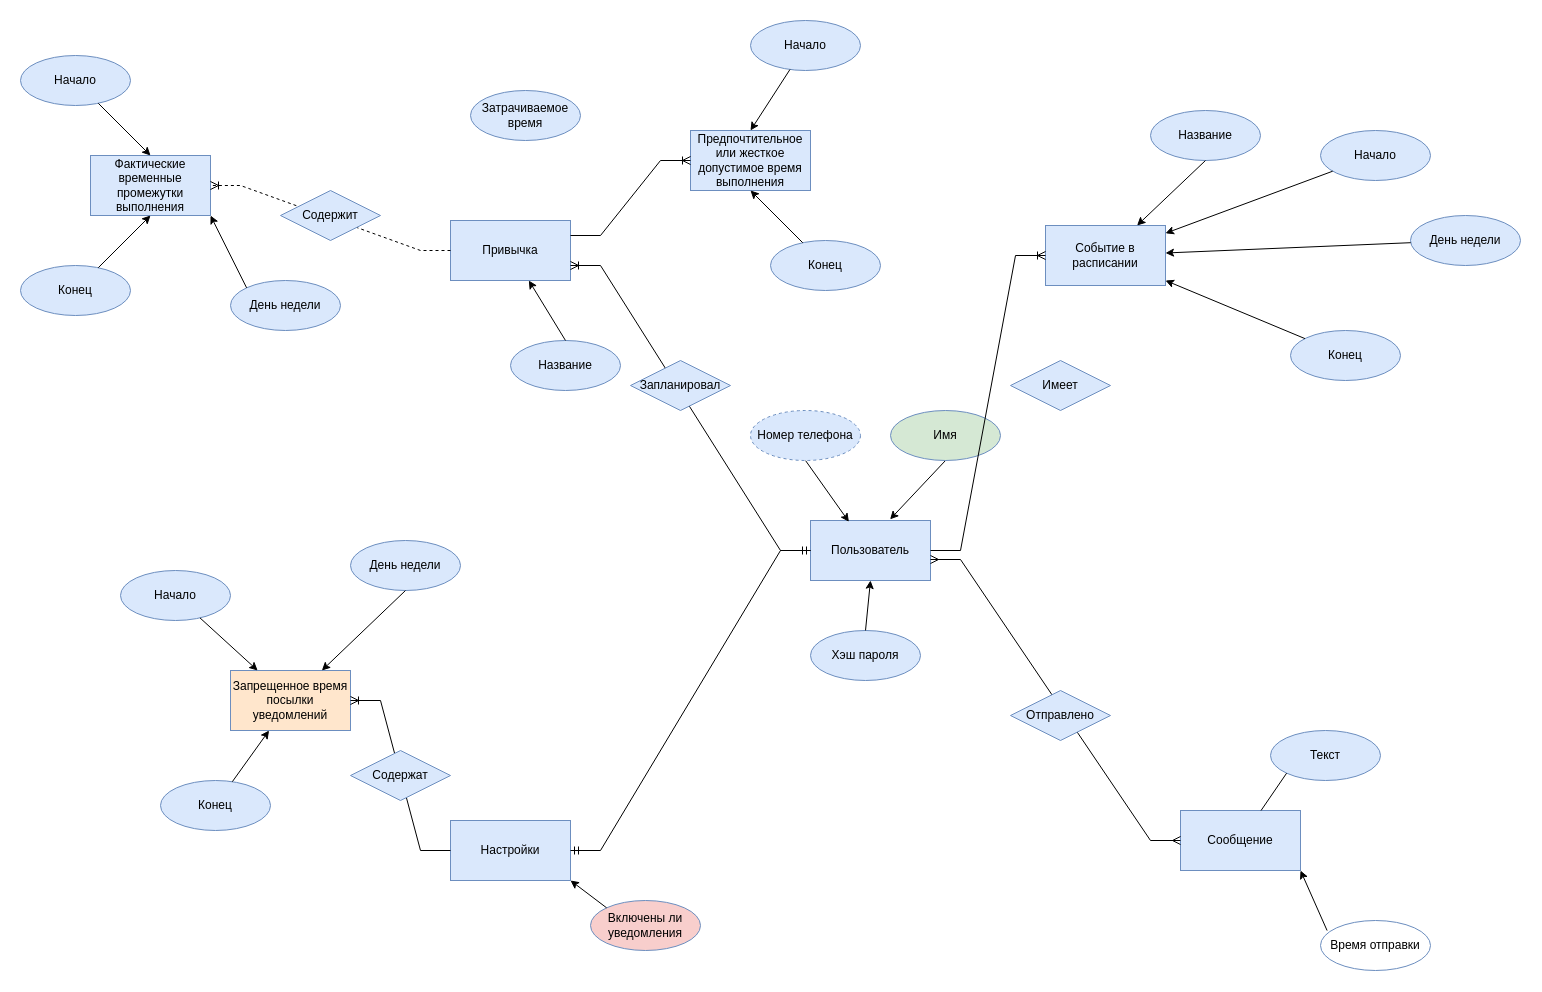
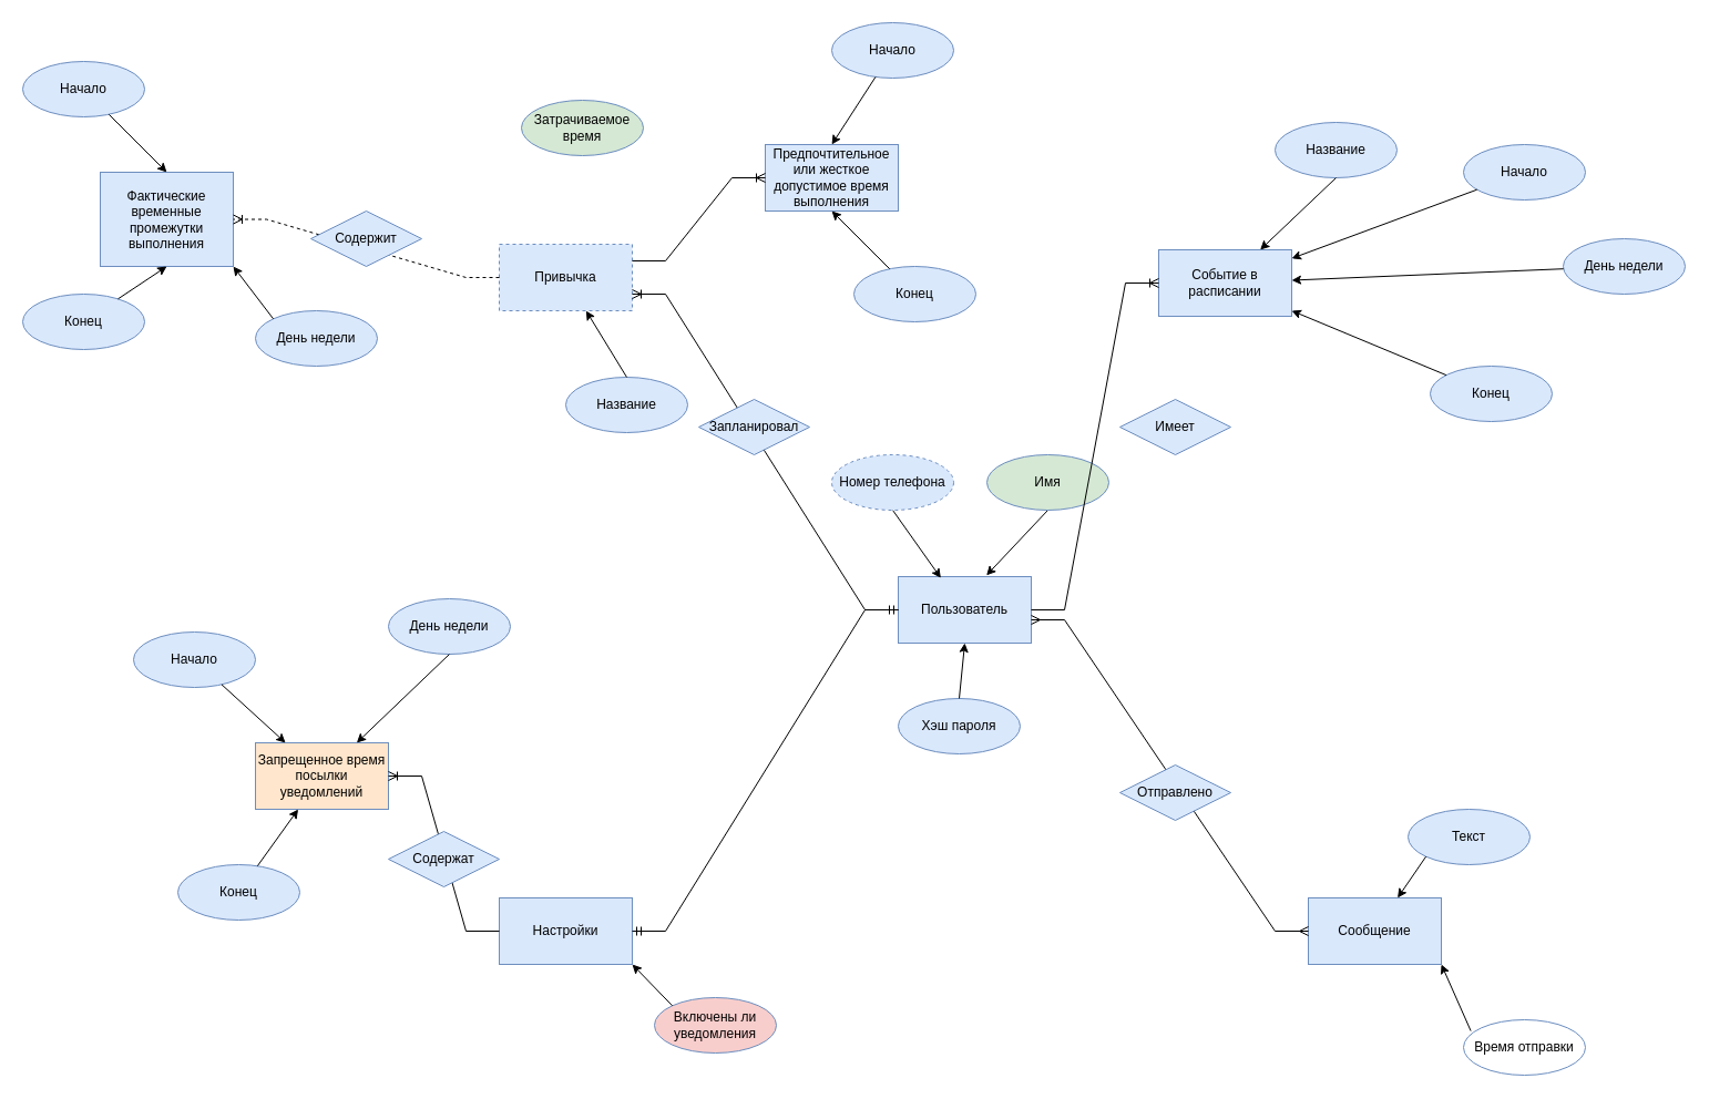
- <mxCell id="21" value="Затрачиваемое время" style="ellipse;whiteSpace=wrap;html=1;align=center;fillColor=#dae8fc;strokeColor=#6c8ebf;" parent="1" vertex="1"><mxGeometry x="470" y="90" width="110" height="50" as="geometry" /></mxCell>
+ <mxCell id="21" value="Затрачиваемое время" style="ellipse;whiteSpace=wrap;html=1;align=center;fillColor=#d5e8d4;strokeColor=#6c8ebf;" parent="1" vertex="1"><mxGeometry x="470" y="90" width="110" height="50" as="geometry" /></mxCell>
- <mxCell id="32" value="Фактические временные промежутки выполнения" style="rounded=0;whiteSpace=wrap;html=1;fillColor=#dae8fc;strokeColor=#6c8ebf;" parent="1" vertex="1"><mxGeometry x="90" y="155" width="120" height="60" as="geometry" /></mxCell>
+ <mxCell id="32" value="Фактические временные промежутки выполнения" style="rounded=0;whiteSpace=wrap;html=1;fillColor=#dae8fc;strokeColor=#6c8ebf;" parent="1" vertex="1"><mxGeometry x="90" y="155" width="120" height="85" as="geometry" /></mxCell>
- <mxCell id="13" value="Привычка" style="rounded=0;whiteSpace=wrap;html=1;fillColor=#dae8fc;strokeColor=#6c8ebf;" parent="1" vertex="1"><mxGeometry width="120" height="60" as="geometry" x="450" y="220" /></mxCell>
+ <mxCell id="13" value="Привычка" style="rounded=0;whiteSpace=wrap;html=1;fillColor=#dae8fc;strokeColor=#6c8ebf;dashed=1;" parent="1" vertex="1"><mxGeometry width="120" height="60" as="geometry" x="450" y="220" /></mxCell>
- <mxCell id="29" value="" style="endArrow=none;html=1;rounded=0;exitX=0;exitY=1;exitDx=0;exitDy=0;" parent="1" source="28" target="10" edge="1"><mxGeometry width="50" height="50" relative="1" as="geometry"><mxPoint x="1120" y="780" as="sourcePoint" /><mxPoint x="1170" y="730" as="targetPoint" /></mxGeometry></mxCell>
+ <mxCell id="29" value="" style="endArrow=classic;html=1;rounded=0;exitX=0;exitY=1;exitDx=0;exitDy=0;" parent="1" source="28" target="10" edge="1"><mxGeometry width="50" height="50" relative="1" as="geometry"><mxPoint x="1120" y="780" as="sourcePoint" /><mxPoint x="1170" y="730" as="targetPoint" /></mxGeometry></mxCell>
- <mxCell id="11" value="Настройки" style="whiteSpace=wrap;html=1;align=center;fillColor=#dae8fc;strokeColor=#6c8ebf;" parent="1" vertex="1"><mxGeometry y="820" width="120" height="60" as="geometry" x="450" /></mxCell>
+ <mxCell id="11" value="Настройки" style="whiteSpace=wrap;html=1;align=center;fillColor=#dae8fc;strokeColor=#6c8ebf;" parent="1" vertex="1"><mxGeometry x="450" y="810" width="120" height="60" as="geometry" /></mxCell>
